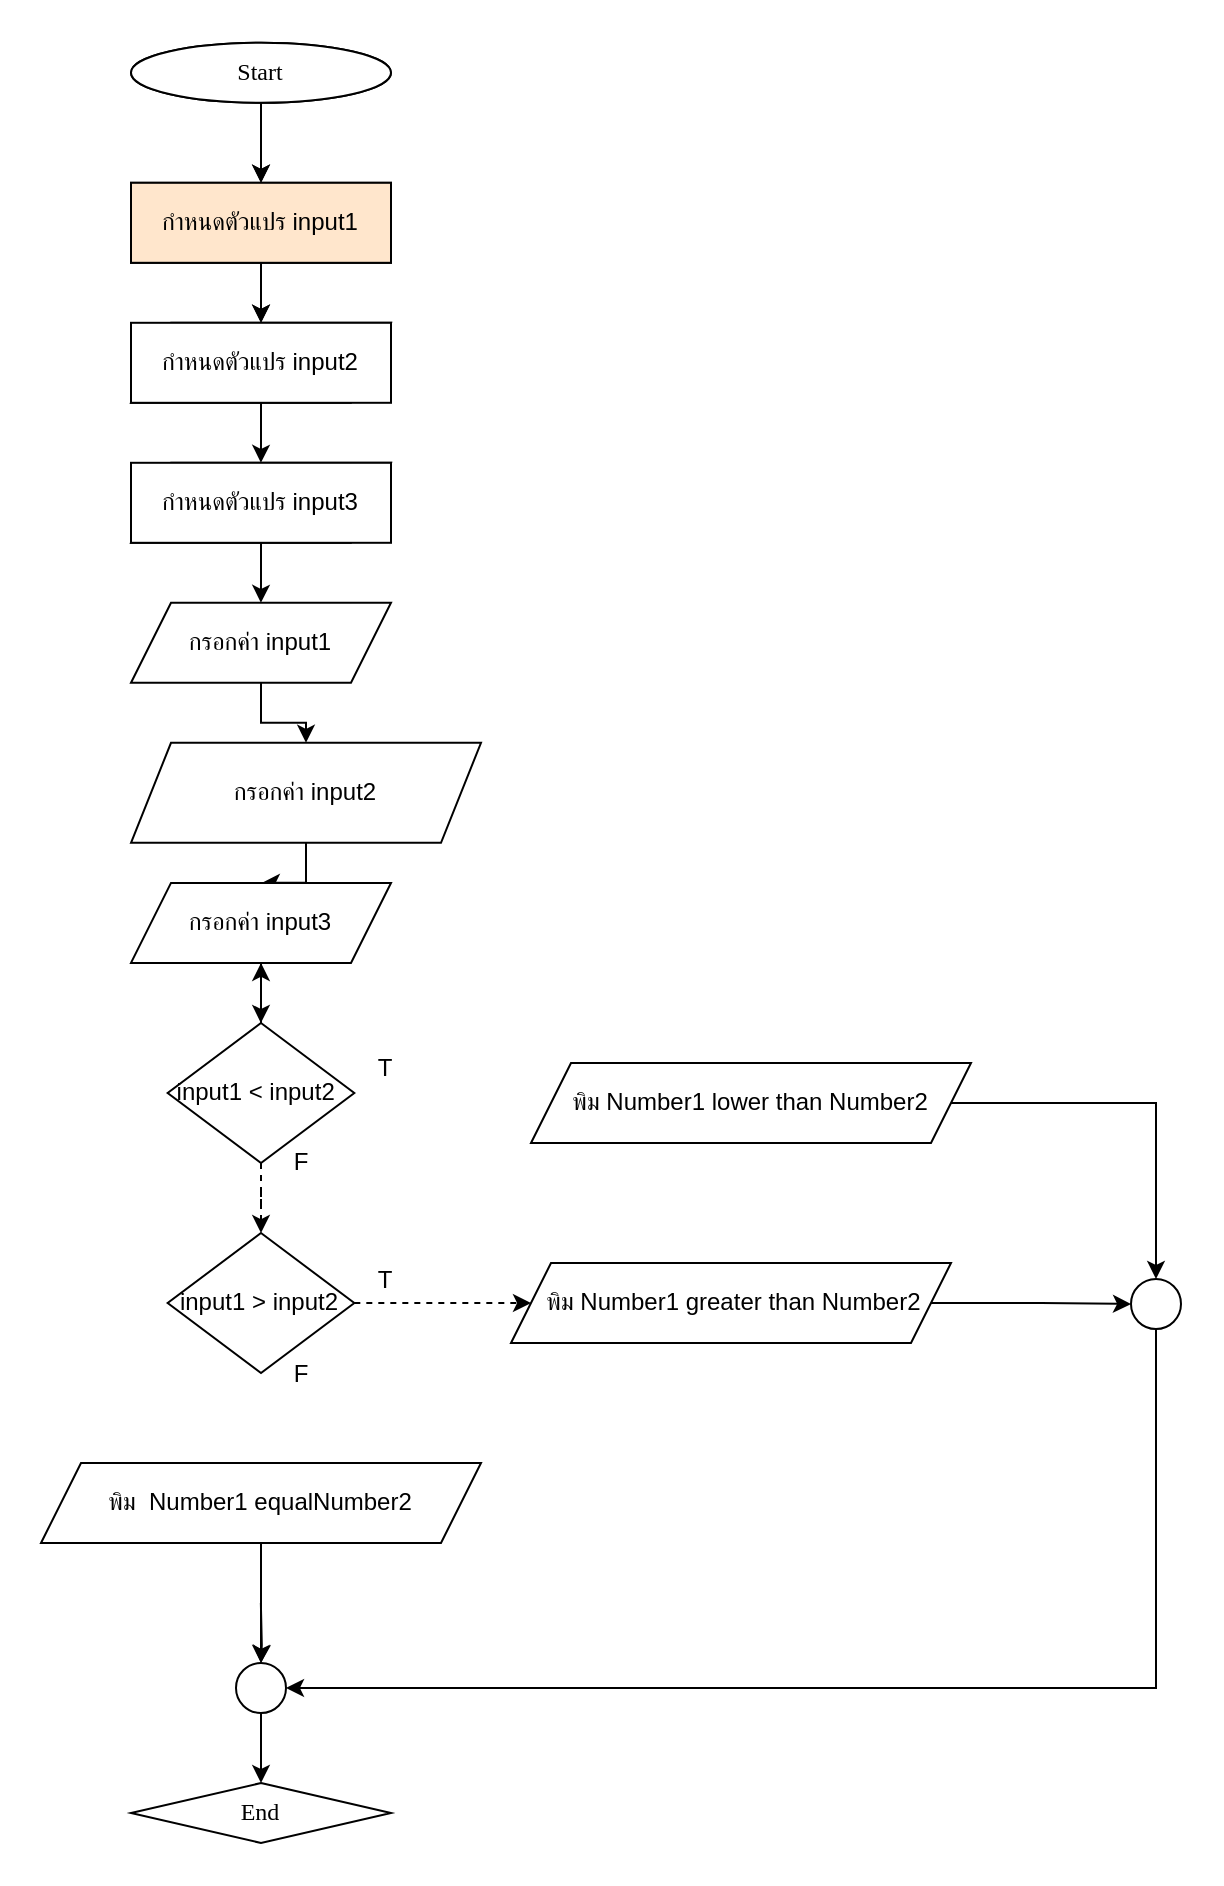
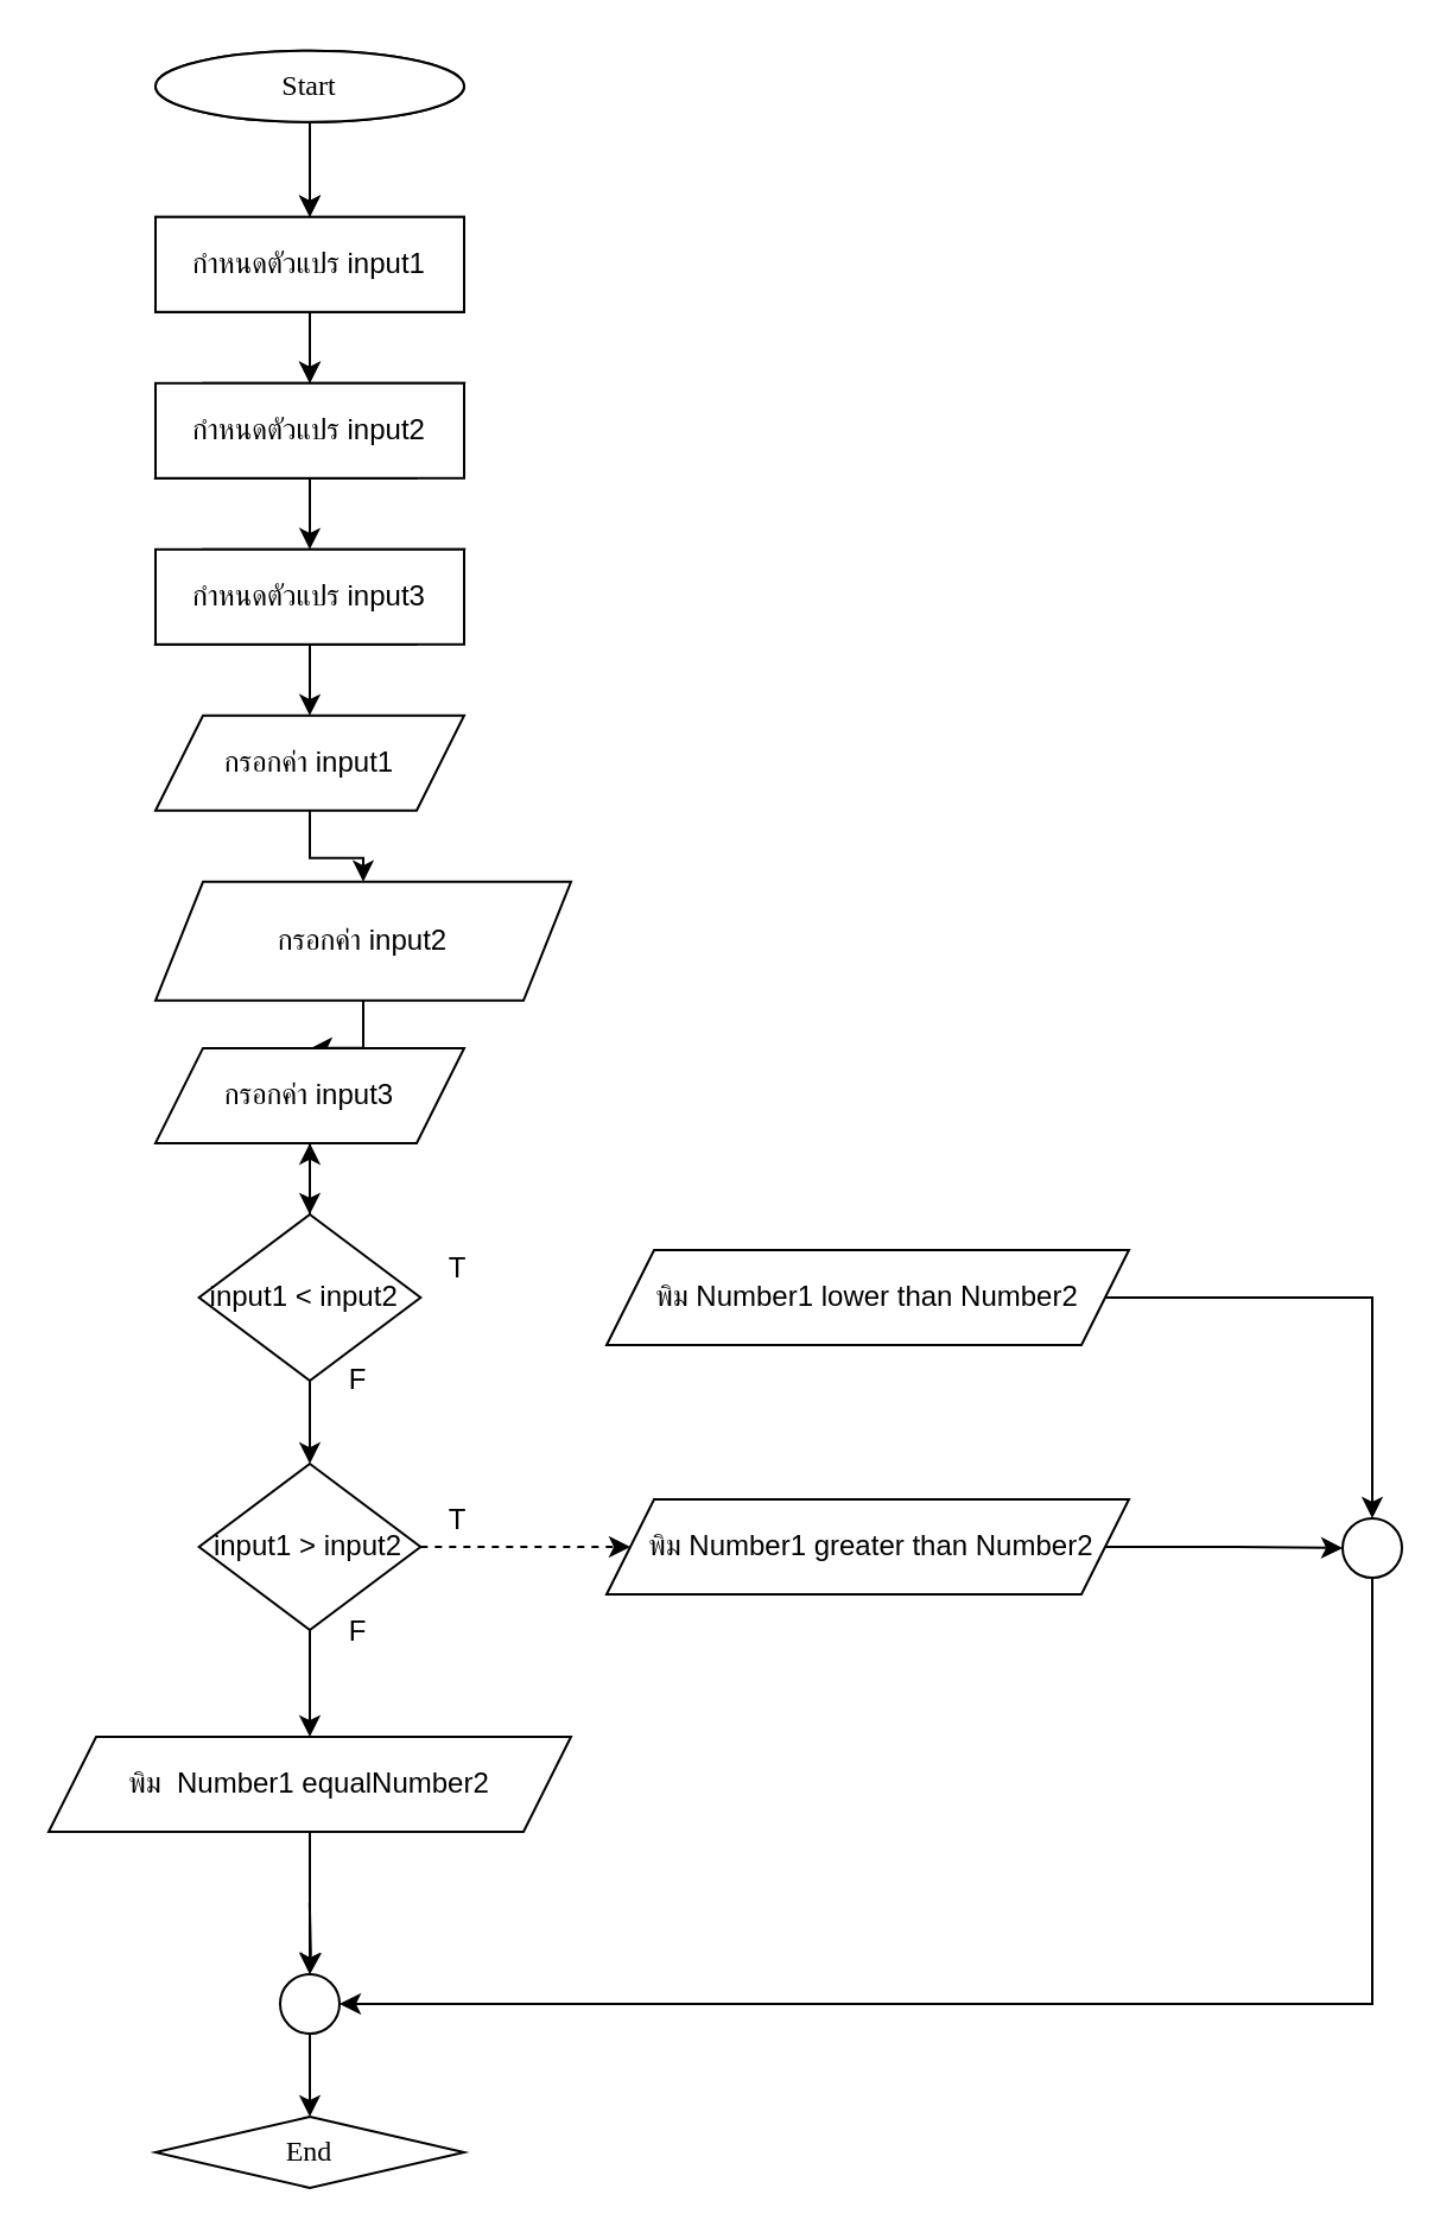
- <mxCell id="10" value="กำหนดตัวแปร input1" style="rounded=0;whiteSpace=wrap;html=1;fillColor=#ffe6cc;" vertex="1" parent="1"><mxGeometry x="65" y="90.9" width="130" height="40" as="geometry" /></mxCell>
+ <mxCell id="10" value="กำหนดตัวแปร input1" style="rounded=0;whiteSpace=wrap;html=1;" vertex="1" parent="1"><mxGeometry x="65" y="90.9" width="130" height="40" as="geometry" /></mxCell>
- <mxCell id="21" value="พิม Number1 lower than Number2" style="shape=parallelogram;perimeter=parallelogramPerimeter;whiteSpace=wrap;html=1;fixedSize=1;" vertex="1" parent="1"><mxGeometry x="265" y="531" width="220" height="40" as="geometry" /></mxCell>
+ <mxCell id="21" value="พิม Number1 lower than Number2" style="shape=parallelogram;perimeter=parallelogramPerimeter;whiteSpace=wrap;html=1;fixedSize=1;" vertex="1" parent="1"><mxGeometry x="255" y="526" width="220" height="40" as="geometry" /></mxCell>
- <mxCell id="17" value="" style="edgeStyle=orthogonalEdgeStyle;rounded=0;orthogonalLoop=1;jettySize=auto;html=1;dashed=1;" edge="1" parent="1" source="19" target="24"><mxGeometry relative="1" as="geometry" /></mxCell>
+ <mxCell id="17" value="" style="edgeStyle=orthogonalEdgeStyle;rounded=0;orthogonalLoop=1;jettySize=auto;html=1;" edge="1" parent="1" source="19" target="24"><mxGeometry relative="1" as="geometry" /></mxCell>
+ <mxCell id="23" value="" style="edgeStyle=orthogonalEdgeStyle;rounded=0;orthogonalLoop=1;jettySize=auto;html=1;" edge="1" parent="1" source="24" target="29"><mxGeometry relative="1" as="geometry" /></mxCell>
